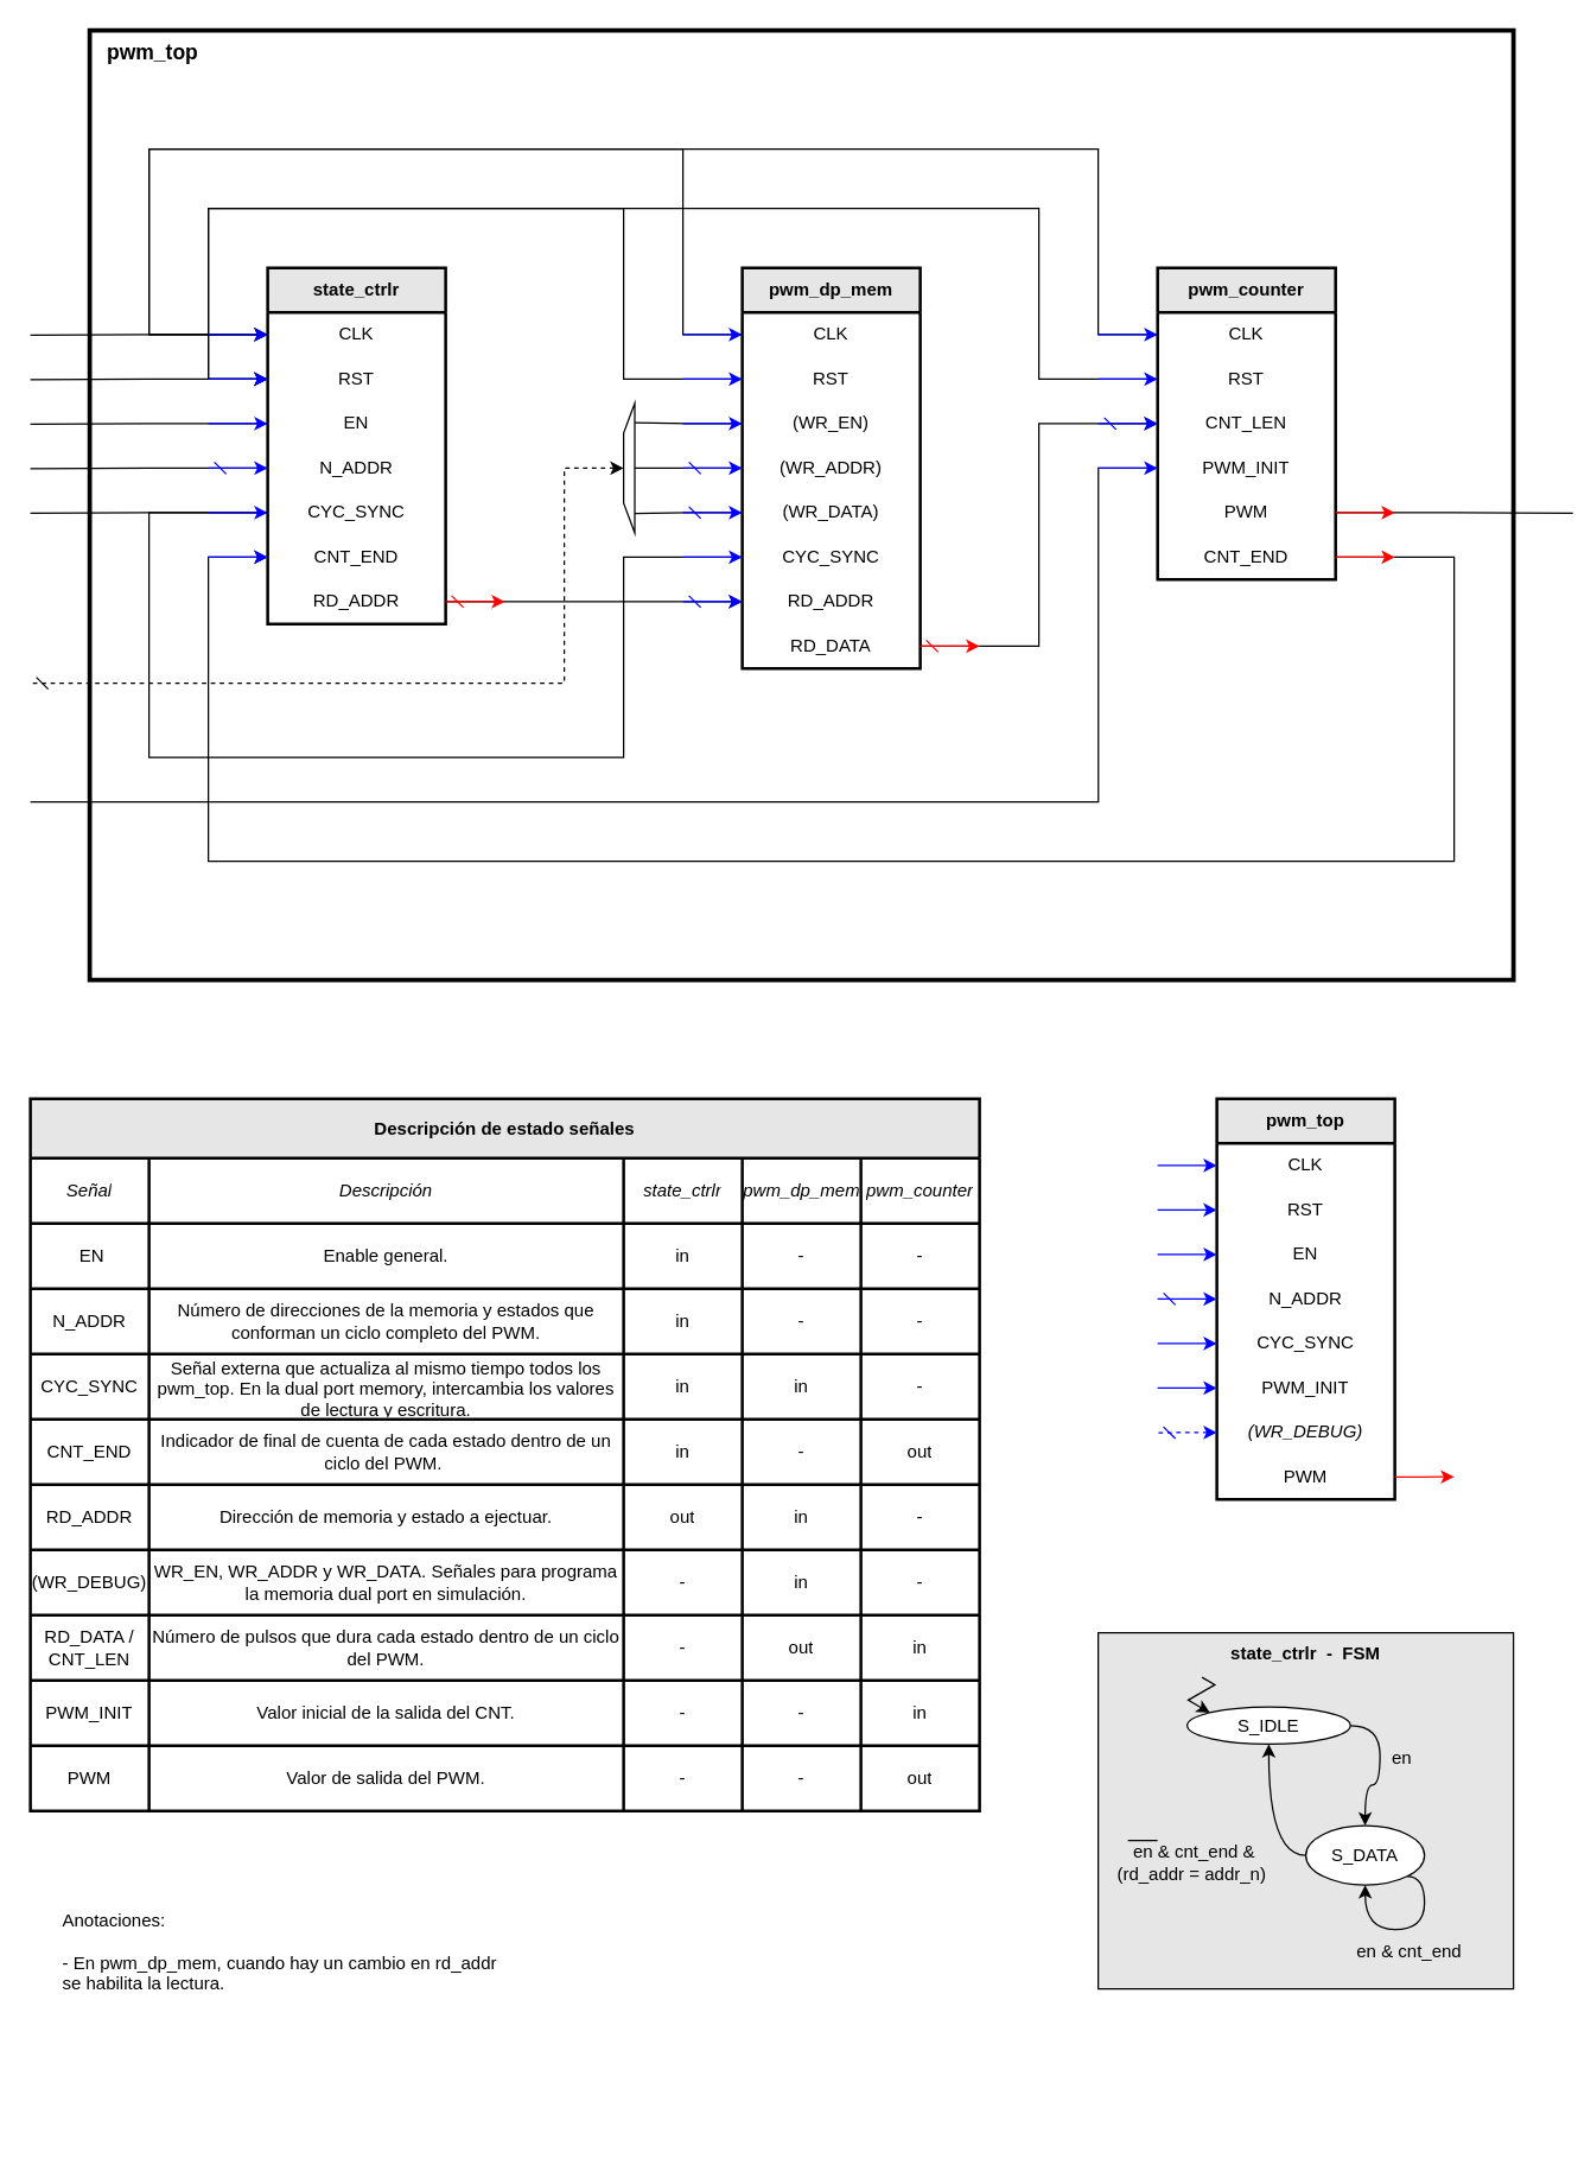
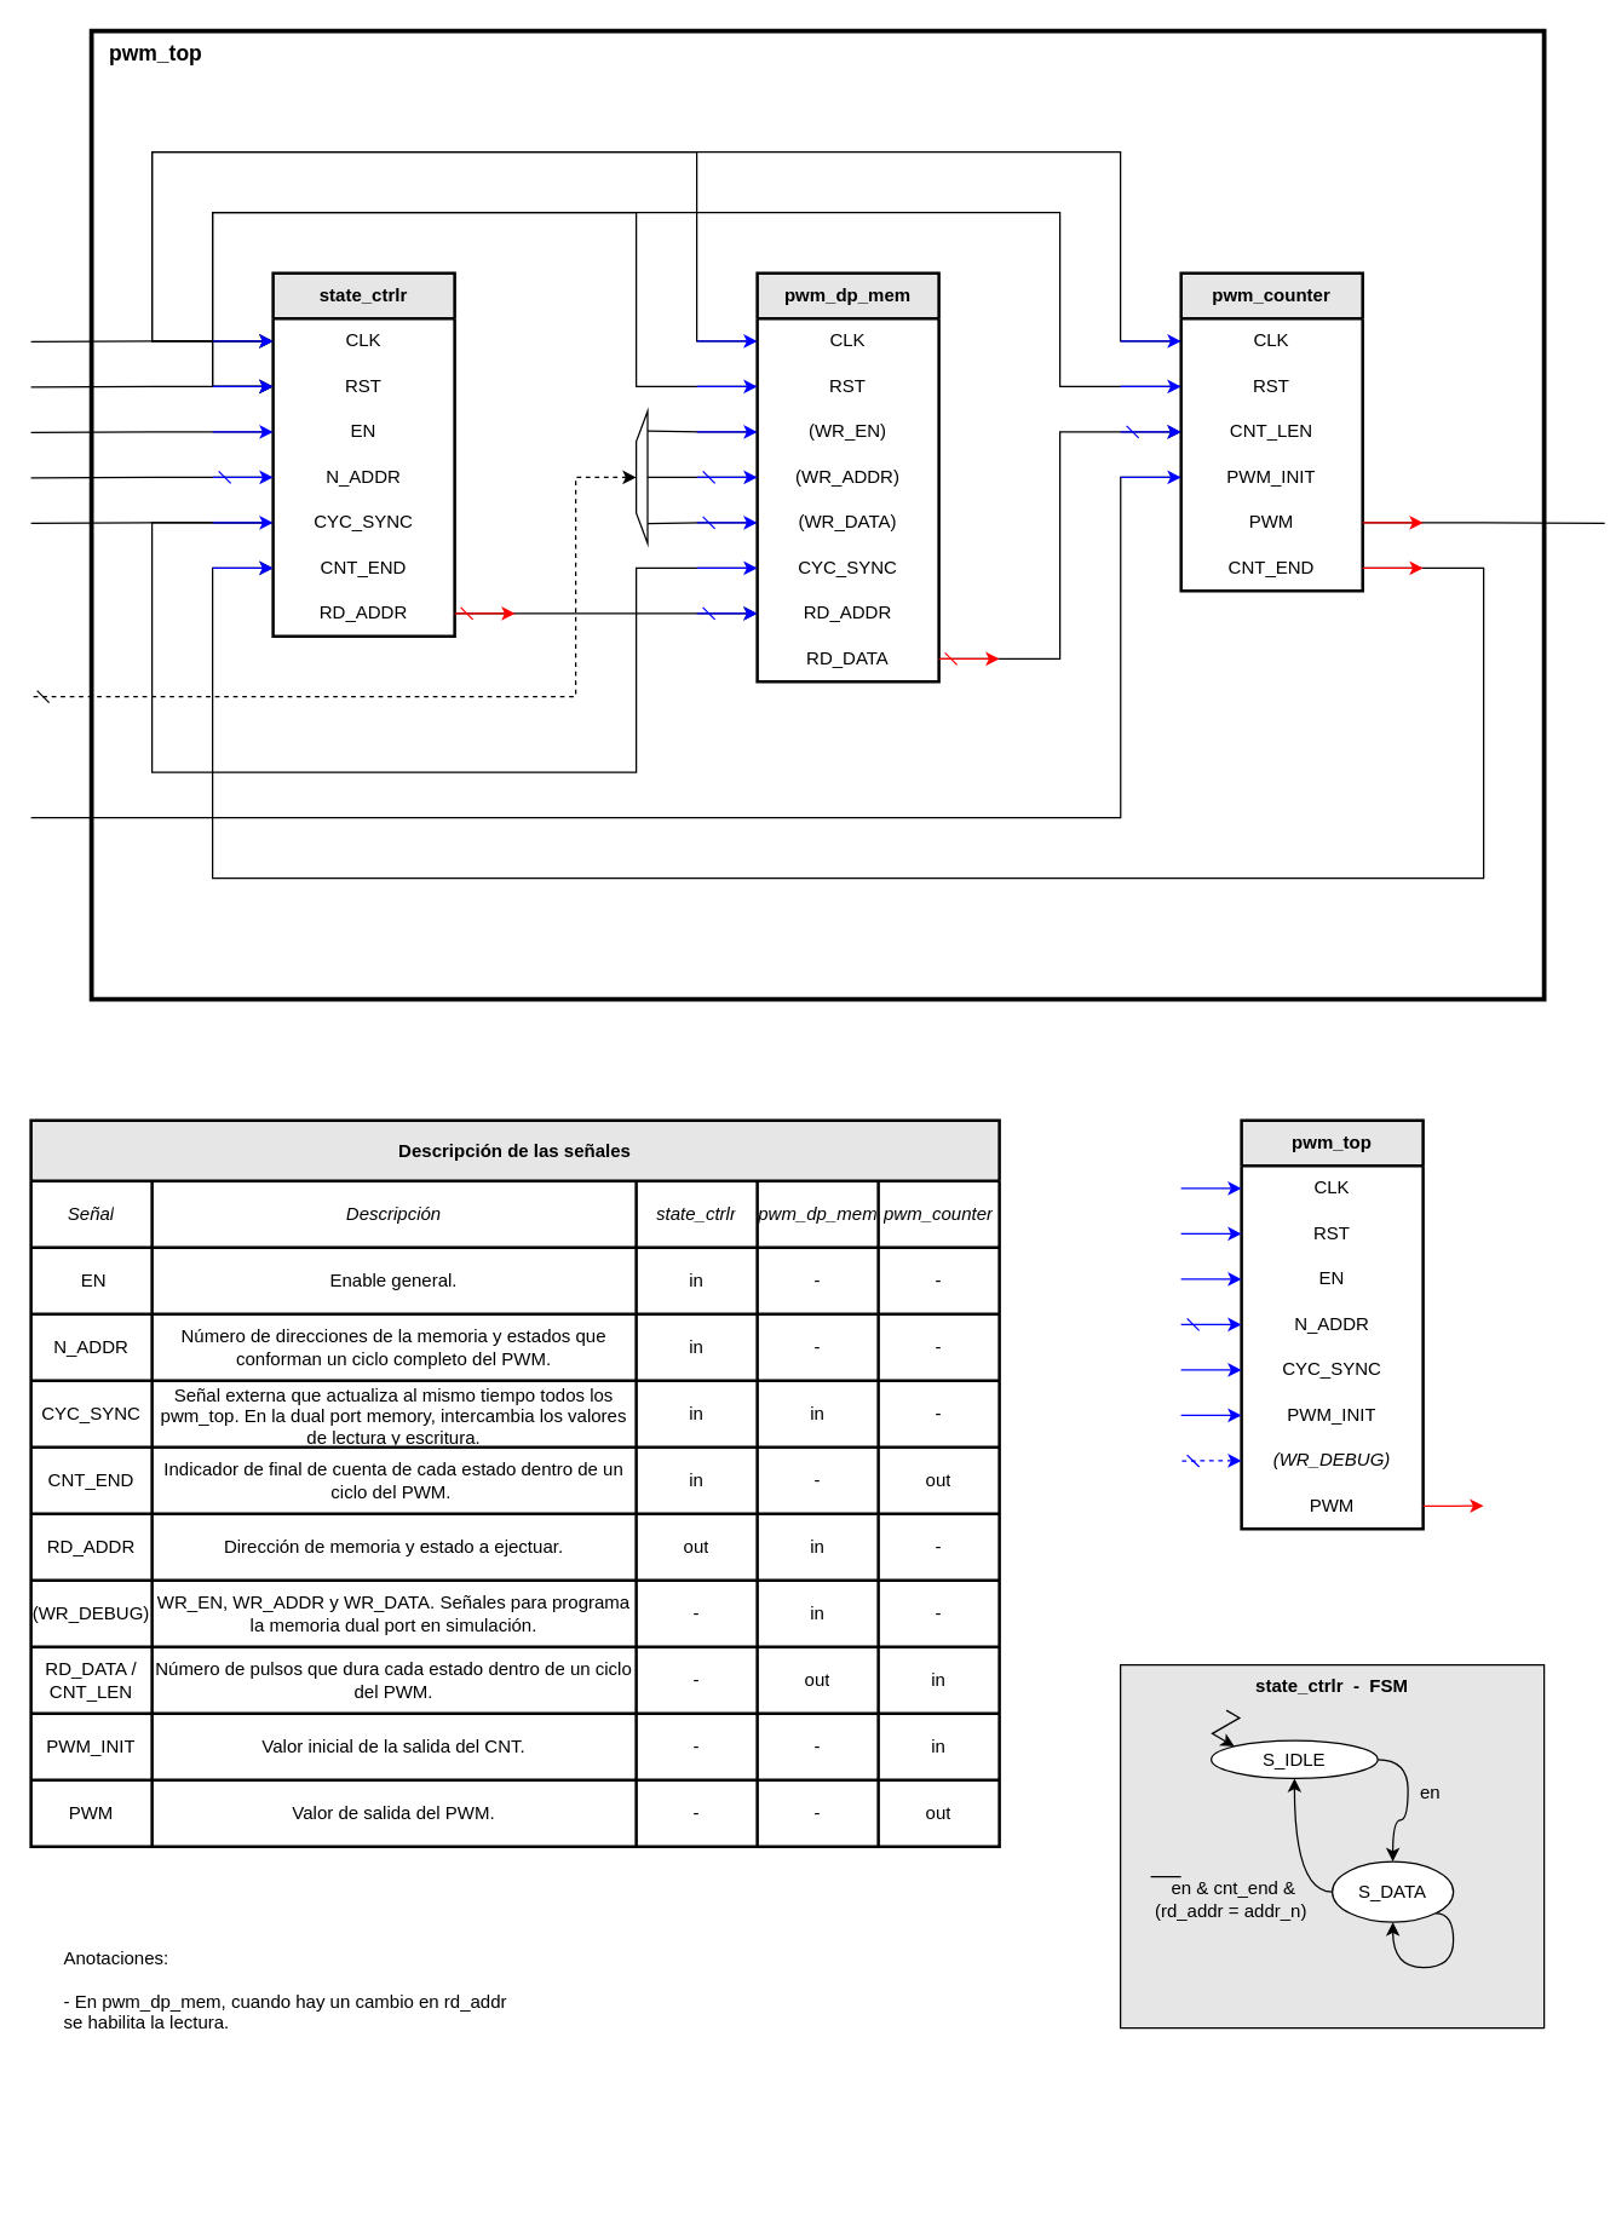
- <mxCell id="85" value="Descripción de estado señales" style="shape=table;startSize=40;container=1;collapsible=0;childLayout=tableLayout;strokeColor=#000000;fontSize=12;labelBackgroundColor=none;fillColor=#E6E6E6;strokeWidth=2;fontStyle=1" parent="1" vertex="1"><mxGeometry x="20" y="740" width="640" height="480" as="geometry" /></mxCell>
+ <mxCell id="85" value="Descripción de las señales" style="shape=table;startSize=40;container=1;collapsible=0;childLayout=tableLayout;strokeColor=#000000;fontSize=12;labelBackgroundColor=none;fillColor=#E6E6E6;strokeWidth=2;fontStyle=1" parent="1" vertex="1"><mxGeometry x="20" y="740" width="640" height="480" as="geometry" /></mxCell>
- <mxCell id="156" value="en &amp;amp; cnt_end &amp;amp; (rd_addr = addr_n)&amp;nbsp;" style="text;html=1;align=center;verticalAlign=middle;whiteSpace=wrap;rounded=0;snapToPoint=0;movable=1;resizable=1;rotatable=1;deletable=1;editable=1;locked=0;connectable=1;container=0;" parent="146" vertex="1"><mxGeometry y="140" width="110" height="30" as="geometry" /></mxCell>
+ <mxCell id="156" value="en &amp;amp; cnt_end &amp;amp; (rd_addr = addr_n)&amp;nbsp;" style="text;html=1;align=center;verticalAlign=middle;whiteSpace=wrap;rounded=0;snapToPoint=0;movable=1;resizable=1;rotatable=1;deletable=1;editable=1;locked=0;connectable=1;container=0;" parent="146" vertex="1"><mxGeometry x="10" y="140" width="110" height="30" as="geometry" /></mxCell>
- <mxCell id="155" value="en &amp;amp; cnt_end" style="text;html=1;align=center;verticalAlign=middle;whiteSpace=wrap;rounded=0;movable=1;resizable=1;rotatable=1;deletable=1;editable=1;locked=0;connectable=1;container=0;" parent="146" vertex="1"><mxGeometry x="160" y="200" width="80" height="30" as="geometry" /></mxCell>
